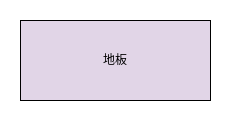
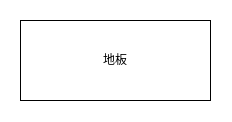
- <mxCell id="2" value="地板" style="rounded=0;whiteSpace=wrap;html=1;fillColor=#e1d5e7;" vertex="1" parent="1"><mxGeometry x="20" y="20" width="190" height="80" as="geometry" /></mxCell>
+ <mxCell id="2" value="地板" style="rounded=0;whiteSpace=wrap;html=1;" vertex="1" parent="1"><mxGeometry x="20" y="20" width="190" height="80" as="geometry" /></mxCell>
